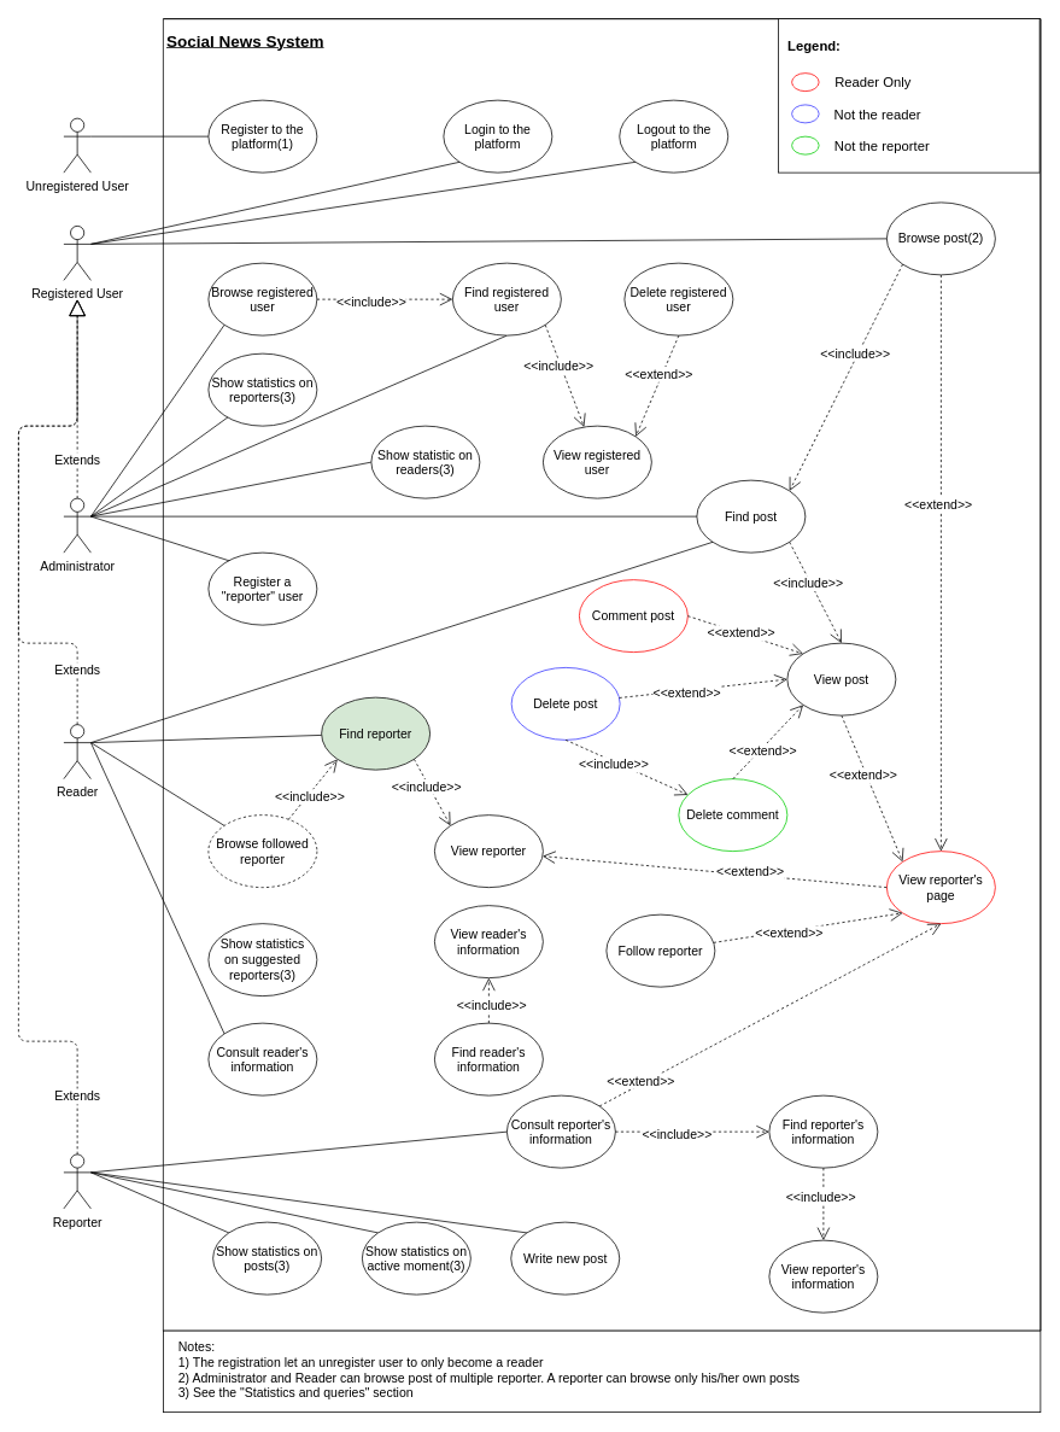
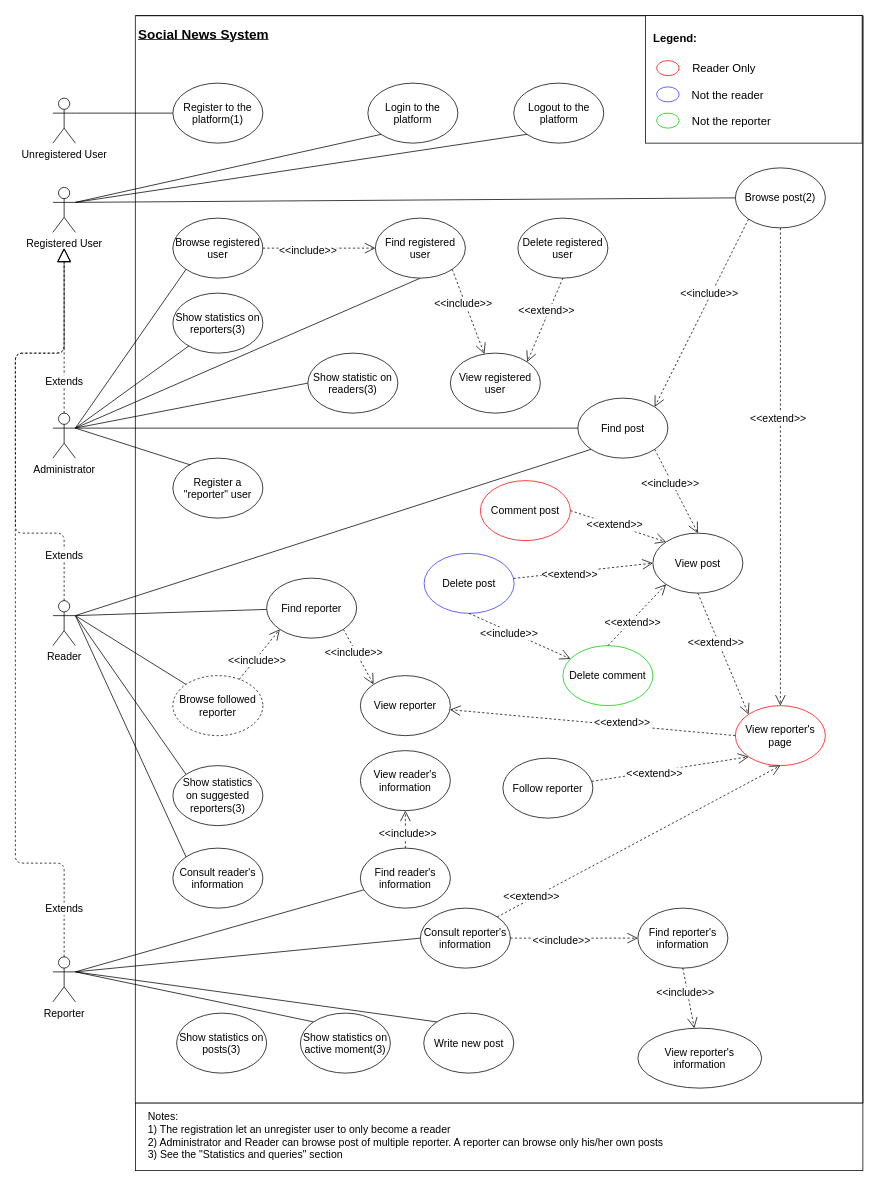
- <mxCell id="24" value="Find reporter" style="ellipse;whiteSpace=wrap;html=1;fillColor=#d5e8d4;fontSize=14;" parent="1" vertex="1"><mxGeometry x="355" y="770" width="120" height="80" as="geometry" /></mxCell>
+ <mxCell id="24" value="Find reporter" style="ellipse;whiteSpace=wrap;html=1;fillColor=#FFFFFF;fontSize=14;" parent="1" vertex="1"><mxGeometry x="355" y="770" width="120" height="80" as="geometry" /></mxCell>
+ <mxCell id="10" style="edgeStyle=none;rounded=0;orthogonalLoop=1;jettySize=auto;html=1;exitX=1;exitY=0.333;exitDx=0;exitDy=0;exitPerimeter=0;entryX=0;entryY=0;entryDx=0;entryDy=0;endArrow=none;endFill=0;" parent="1" source="12" target="30" edge="1"><mxGeometry relative="1" as="geometry" /></mxCell>
- <mxCell id="13" style="edgeStyle=none;rounded=0;orthogonalLoop=1;jettySize=auto;html=1;exitX=1;exitY=0.333;exitDx=0;exitDy=0;exitPerimeter=0;entryX=0;entryY=0;entryDx=0;entryDy=0;endArrow=none;endFill=0;" parent="1" source="14" target="48" edge="1"><mxGeometry relative="1" as="geometry" /></mxCell>
+ <mxCell id="13" style="edgeStyle=none;rounded=0;orthogonalLoop=1;jettySize=auto;html=1;exitX=1;exitY=0.333;exitDx=0;exitDy=0;exitPerimeter=0;endArrow=none;endFill=0;" parent="1" source="14" target="32" edge="1"><mxGeometry relative="1" as="geometry" /></mxCell>
- <mxCell id="35" value="View reporter's information" style="ellipse;whiteSpace=wrap;html=1;fillColor=#FFFFFF;fontSize=14;" parent="1" vertex="1"><mxGeometry x="850" y="1370" width="120" height="80" as="geometry" /></mxCell>
+ <mxCell id="35" value="View reporter's information" style="ellipse;whiteSpace=wrap;html=1;fillColor=#FFFFFF;fontSize=14;" parent="1" vertex="1"><mxGeometry x="850" y="1370" width="165" height="80" as="geometry" /></mxCell>
